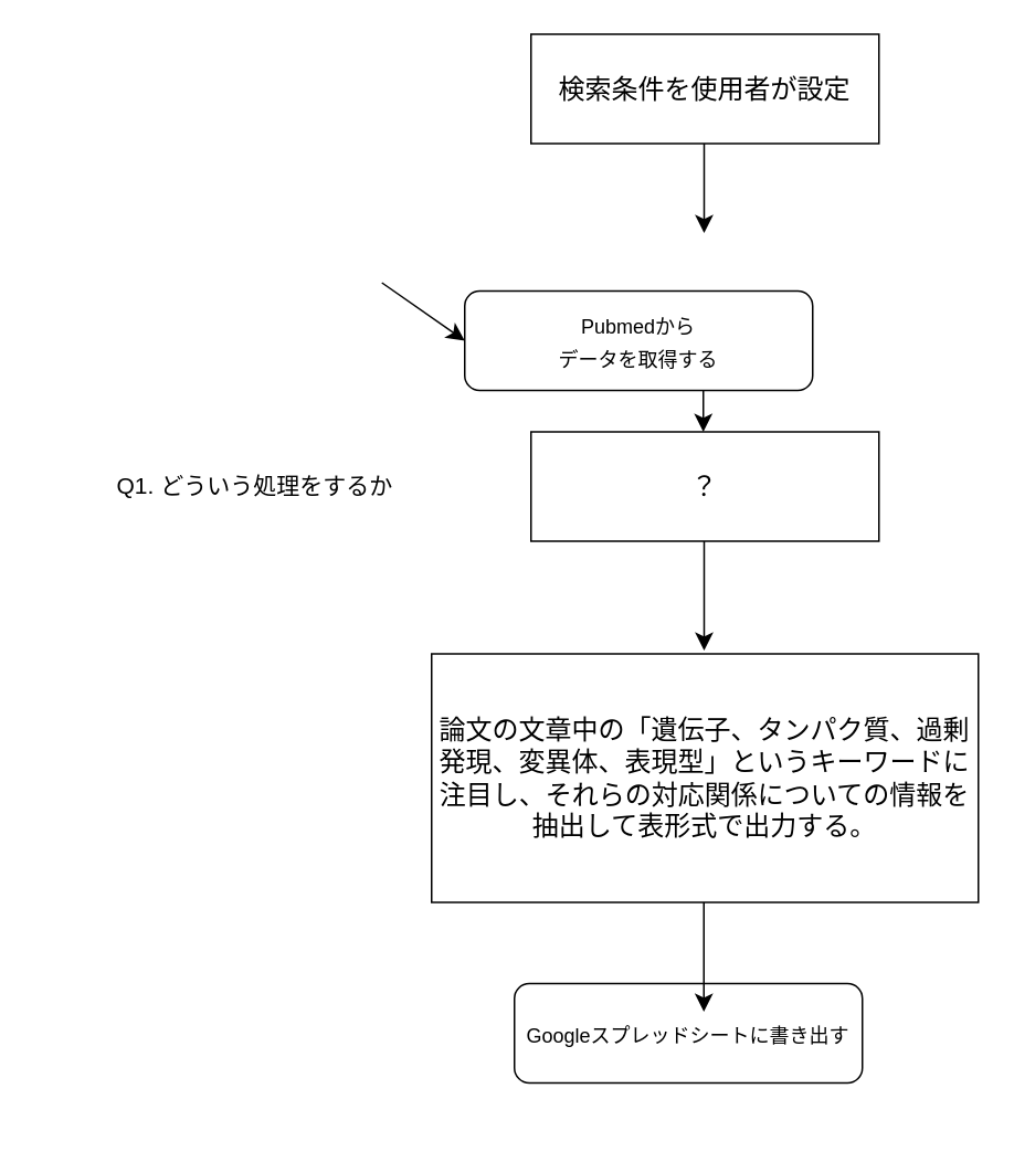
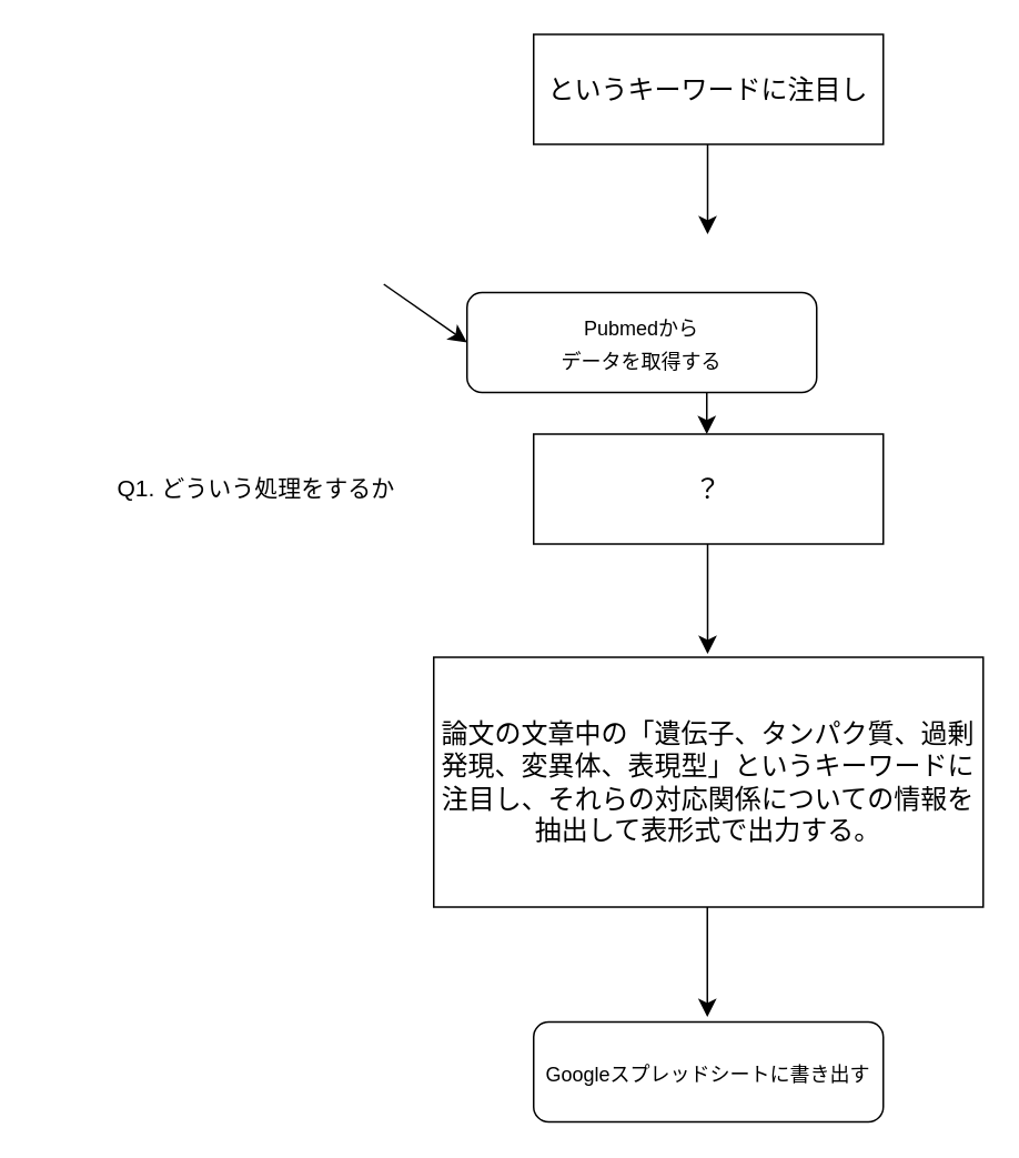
- <mxCell id="6" value="検索条件を使用者が設定" style="rounded=0;whiteSpace=wrap;html=1;fontSize=16;" vertex="1" parent="2"><mxGeometry x="300" width="210" height="66" as="geometry" /></mxCell>
+ <mxCell id="6" value="というキーワードに注目し" style="rounded=0;whiteSpace=wrap;html=1;fontSize=16;" vertex="1" parent="2"><mxGeometry x="300" width="210" height="66" as="geometry" /></mxCell>
- <mxCell id="8" value="&lt;span style=&quot;font-size: 12px;&quot;&gt;Googleスプレッドシートに書き出す&lt;/span&gt;" style="rounded=1;whiteSpace=wrap;html=1;fontSize=16;" parent="7" vertex="1"><mxGeometry x="245" y="333" width="210" height="60" as="geometry" /></mxCell>
+ <mxCell id="8" value="&lt;span style=&quot;font-size: 12px;&quot;&gt;Googleスプレッドシートに書き出す&lt;/span&gt;" style="rounded=1;whiteSpace=wrap;html=1;fontSize=16;" parent="7" vertex="1"><mxGeometry x="255" y="353" width="210" height="60" as="geometry" /></mxCell>
